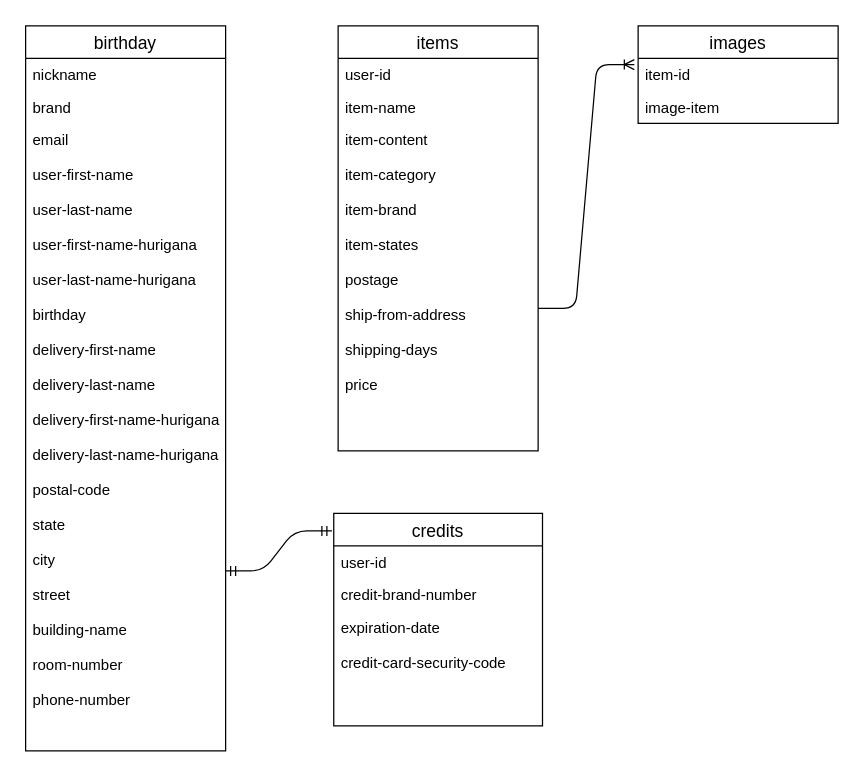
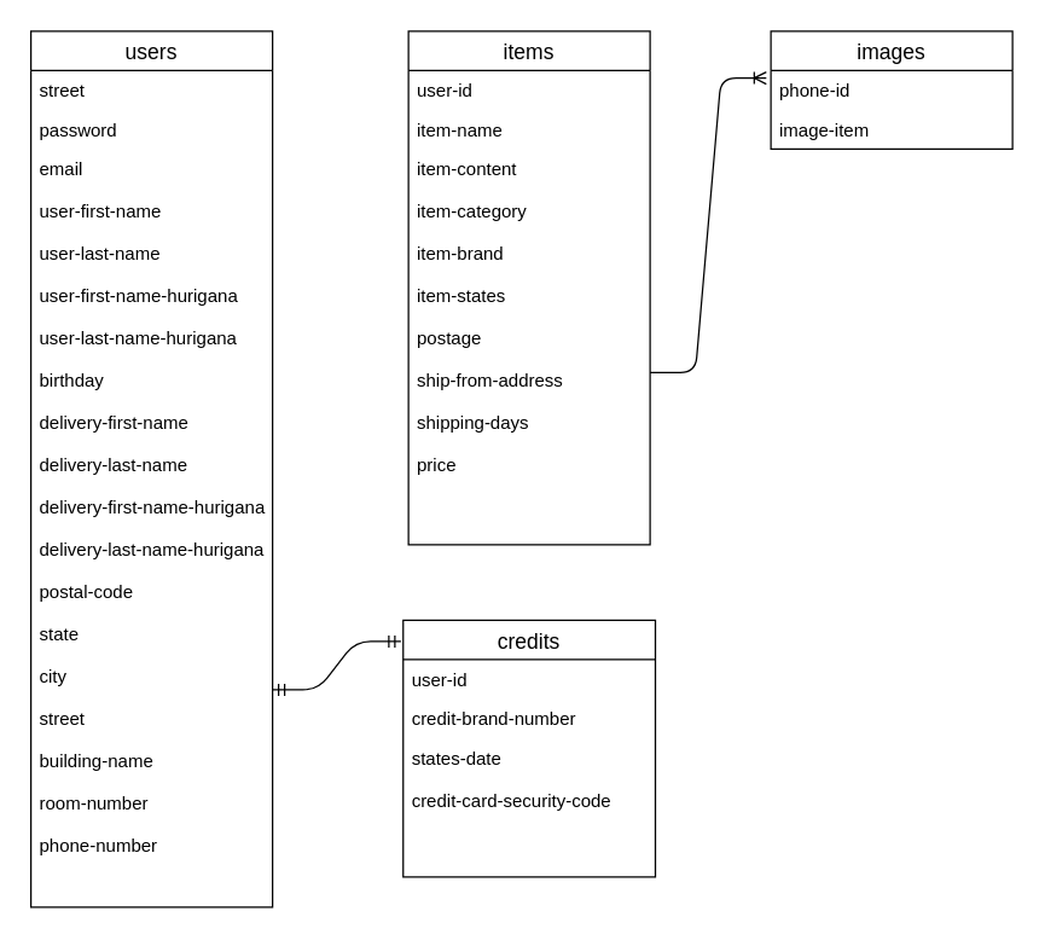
- <mxCell id="4" value="birthday" style="swimlane;fontStyle=0;childLayout=stackLayout;horizontal=1;startSize=26;horizontalStack=0;resizeParent=1;resizeParentMax=0;resizeLast=0;collapsible=1;marginBottom=0;align=center;fontSize=14;" vertex="1" parent="1"><mxGeometry x="20" y="20" width="160" height="580" as="geometry" /></mxCell>
+ <mxCell id="4" value="users" style="swimlane;fontStyle=0;childLayout=stackLayout;horizontal=1;startSize=26;horizontalStack=0;resizeParent=1;resizeParentMax=0;resizeLast=0;collapsible=1;marginBottom=0;align=center;fontSize=14;" vertex="1" parent="1"><mxGeometry x="20" y="20" width="160" height="580" as="geometry" /></mxCell>
- <mxCell id="5" value="nickname" style="text;strokeColor=none;fillColor=none;spacingLeft=4;spacingRight=4;overflow=hidden;rotatable=0;points=[[0,0.5],[1,0.5]];portConstraint=eastwest;fontSize=12;" vertex="1" parent="4"><mxGeometry y="26" width="160" height="26" as="geometry" /></mxCell>
+ <mxCell id="5" value="street" style="text;strokeColor=none;fillColor=none;spacingLeft=4;spacingRight=4;overflow=hidden;rotatable=0;points=[[0,0.5],[1,0.5]];portConstraint=eastwest;fontSize=12;" vertex="1" parent="4"><mxGeometry y="26" width="160" height="26" as="geometry" /></mxCell>
- <mxCell id="17" value="item-id" style="text;strokeColor=none;fillColor=none;spacingLeft=4;spacingRight=4;overflow=hidden;rotatable=0;points=[[0,0.5],[1,0.5]];portConstraint=eastwest;fontSize=12;" vertex="1" parent="16"><mxGeometry y="26" width="160" height="26" as="geometry" /></mxCell>
+ <mxCell id="17" value="phone-id" style="text;strokeColor=none;fillColor=none;spacingLeft=4;spacingRight=4;overflow=hidden;rotatable=0;points=[[0,0.5],[1,0.5]];portConstraint=eastwest;fontSize=12;" vertex="1" parent="16"><mxGeometry y="26" width="160" height="26" as="geometry" /></mxCell>
- <mxCell id="6" value="brand" style="text;strokeColor=none;fillColor=none;spacingLeft=4;spacingRight=4;overflow=hidden;rotatable=0;points=[[0,0.5],[1,0.5]];portConstraint=eastwest;fontSize=12;" vertex="1" parent="4"><mxGeometry y="52" width="160" height="26" as="geometry" /></mxCell>
+ <mxCell id="6" value="password" style="text;strokeColor=none;fillColor=none;spacingLeft=4;spacingRight=4;overflow=hidden;rotatable=0;points=[[0,0.5],[1,0.5]];portConstraint=eastwest;fontSize=12;" vertex="1" parent="4"><mxGeometry y="52" width="160" height="26" as="geometry" /></mxCell>
- <mxCell id="11" value="expiration-date&#10;&#10;credit-card-security-code&#10;&#10;&#10;" style="text;strokeColor=none;fillColor=none;spacingLeft=4;spacingRight=4;overflow=hidden;rotatable=0;points=[[0,0.5],[1,0.5]];portConstraint=eastwest;fontSize=12;" vertex="1" parent="8"><mxGeometry y="78" width="167" height="92" as="geometry" /></mxCell>
+ <mxCell id="11" value="states-date&#10;&#10;credit-card-security-code&#10;&#10;&#10;" style="text;strokeColor=none;fillColor=none;spacingLeft=4;spacingRight=4;overflow=hidden;rotatable=0;points=[[0,0.5],[1,0.5]];portConstraint=eastwest;fontSize=12;" vertex="1" parent="8"><mxGeometry y="78" width="167" height="92" as="geometry" /></mxCell>
